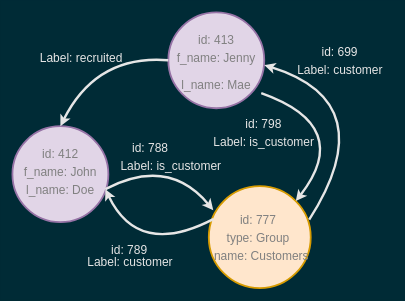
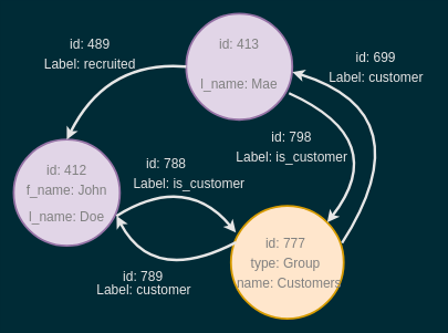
+ <mxCell id="19" value="id: 489" style="text;html=1;strokeColor=none;fillColor=none;align=center;verticalAlign=middle;whiteSpace=wrap;rounded=0;strokeWidth=6;fontSize=20;fontColor=#E6E6E6;" vertex="1" parent="1"><mxGeometry x="60" y="50" width="150" height="30" as="geometry" /></mxCell>
- <mxCell id="8" value="f_name: Jenny" style="text;html=1;strokeColor=none;fillColor=none;align=center;verticalAlign=middle;whiteSpace=wrap;rounded=0;strokeWidth=6;fontSize=20;fontColor=#808080;" vertex="1" parent="1"><mxGeometry x="285" y="80" width="150" height="30" as="geometry" /></mxCell>
- <mxCell id="9" value="l_name: Mae" style="text;html=1;strokeColor=none;fillColor=none;align=center;verticalAlign=middle;whiteSpace=wrap;rounded=0;strokeWidth=6;fontSize=20;fontColor=#808080;" vertex="1" parent="1"><mxGeometry x="285" y="125" width="150" height="30" as="geometry" /></mxCell>
+ <mxCell id="9" value="l_name: Mae" style="text;html=1;strokeColor=none;fillColor=none;align=center;verticalAlign=middle;whiteSpace=wrap;rounded=0;strokeWidth=6;fontSize=20;fontColor=#808080;" vertex="1" parent="1"><mxGeometry x="285" y="110" width="150" height="30" as="geometry" /></mxCell>
- <mxCell id="5" value="l_name: Doe" style="text;html=1;strokeColor=none;fillColor=none;align=center;verticalAlign=middle;whiteSpace=wrap;rounded=0;strokeWidth=6;fontSize=20;fontColor=#808080;" vertex="1" parent="1"><mxGeometry x="25" y="300" width="150" height="30" as="geometry" /></mxCell>
+ <mxCell id="5" value="l_name: Doe" style="text;html=1;strokeColor=none;fillColor=none;align=center;verticalAlign=middle;whiteSpace=wrap;rounded=0;strokeWidth=6;fontSize=20;fontColor=#808080;" vertex="1" parent="1"><mxGeometry x="25" y="310" width="150" height="30" as="geometry" /></mxCell>
